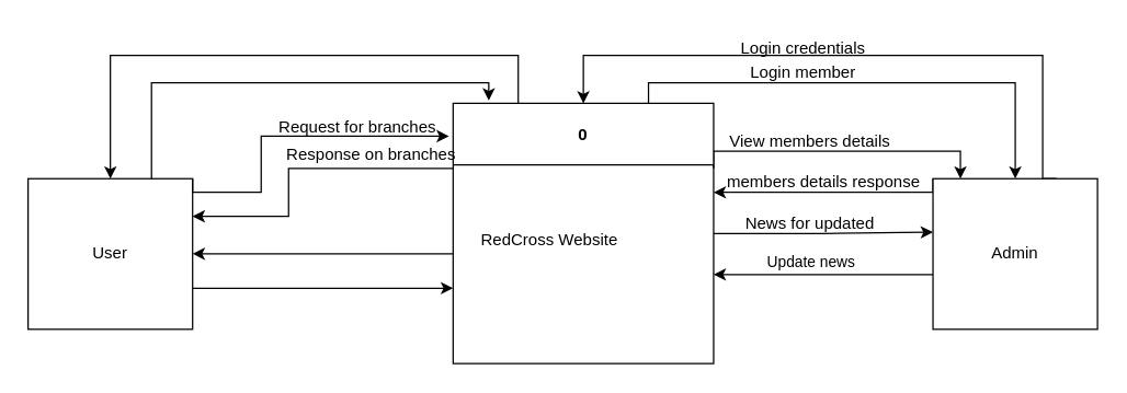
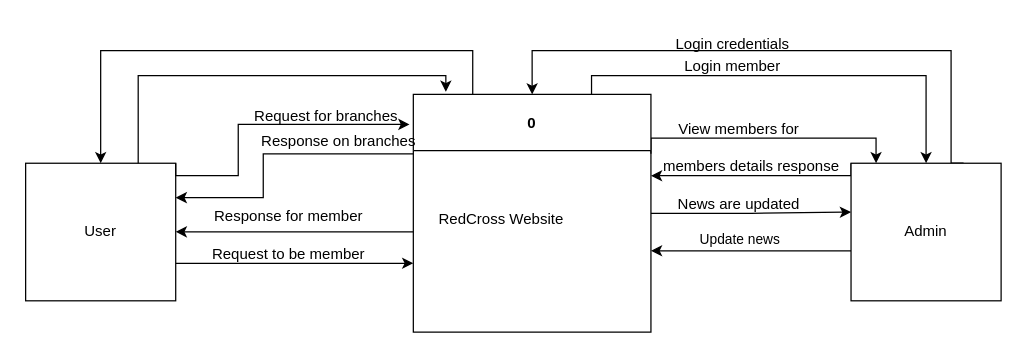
- <mxCell id="24" value="View members details" style="text;html=1;align=center;verticalAlign=middle;resizable=0;points=[];autosize=1;strokeColor=none;fillColor=none;" vertex="1" parent="1"><mxGeometry x="520" y="88" width="140" height="30" as="geometry" /></mxCell>
+ <mxCell id="24" value="View members for" style="text;html=1;align=center;verticalAlign=middle;resizable=0;points=[];autosize=1;strokeColor=none;fillColor=none;" vertex="1" parent="1"><mxGeometry x="520" y="88" width="140" height="30" as="geometry" /></mxCell>
- <mxCell id="19" value="News for updated" style="text;html=1;align=center;verticalAlign=middle;resizable=0;points=[];autosize=1;strokeColor=none;fillColor=none;" vertex="1" parent="1"><mxGeometry x="530" y="148" width="120" height="30" as="geometry" /></mxCell>
+ <mxCell id="19" value="News are updated" style="text;html=1;align=center;verticalAlign=middle;resizable=0;points=[];autosize=1;strokeColor=none;fillColor=none;" vertex="1" parent="1"><mxGeometry x="530" y="148" width="120" height="30" as="geometry" /></mxCell>
+ <mxCell id="21" value="Response for member" style="text;html=1;align=center;verticalAlign=middle;resizable=0;points=[];autosize=1;strokeColor=none;fillColor=none;" vertex="1" parent="1"><mxGeometry x="160" y="158" width="140" height="30" as="geometry" /></mxCell>
+ <mxCell id="20" value="Request to be member" style="text;html=1;align=center;verticalAlign=middle;resizable=0;points=[];autosize=1;strokeColor=none;fillColor=none;" vertex="1" parent="1"><mxGeometry x="155" y="188" width="150" height="30" as="geometry" /></mxCell>
